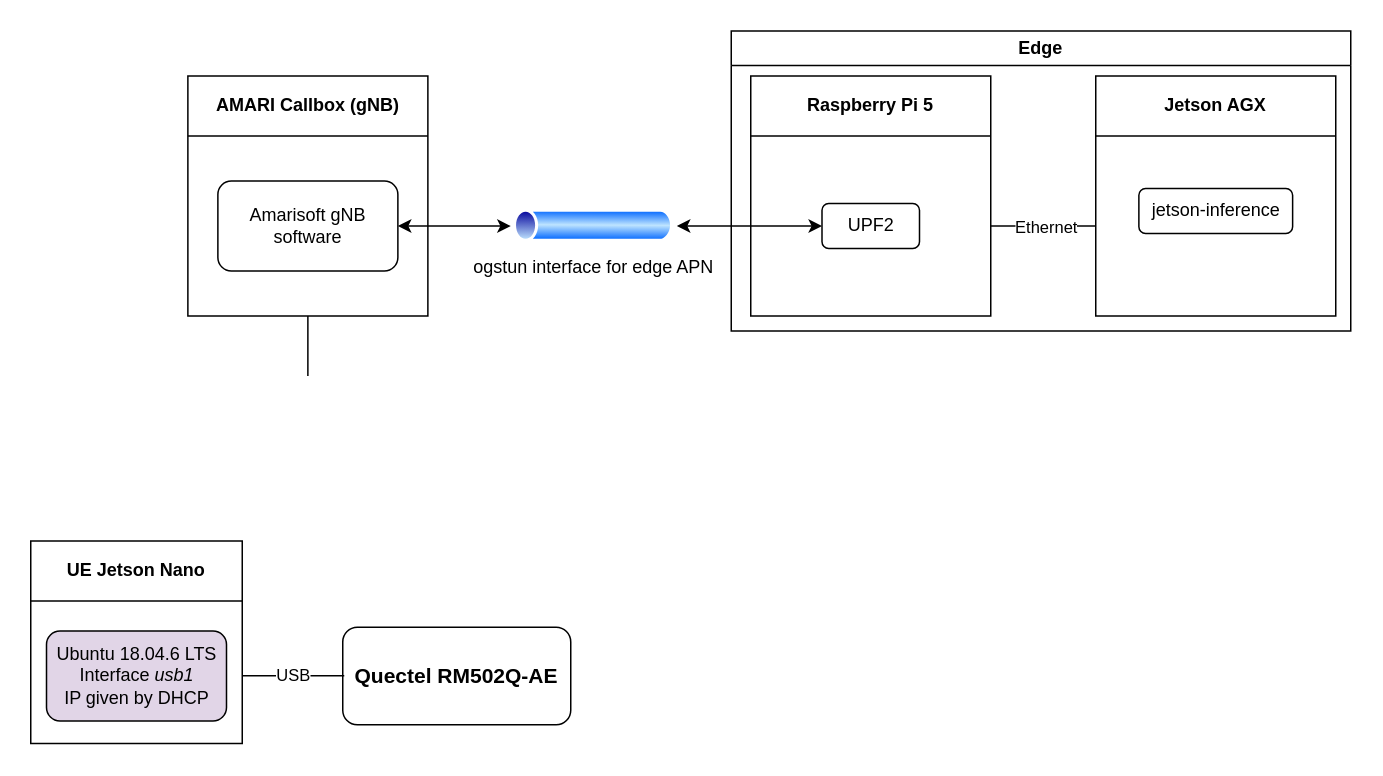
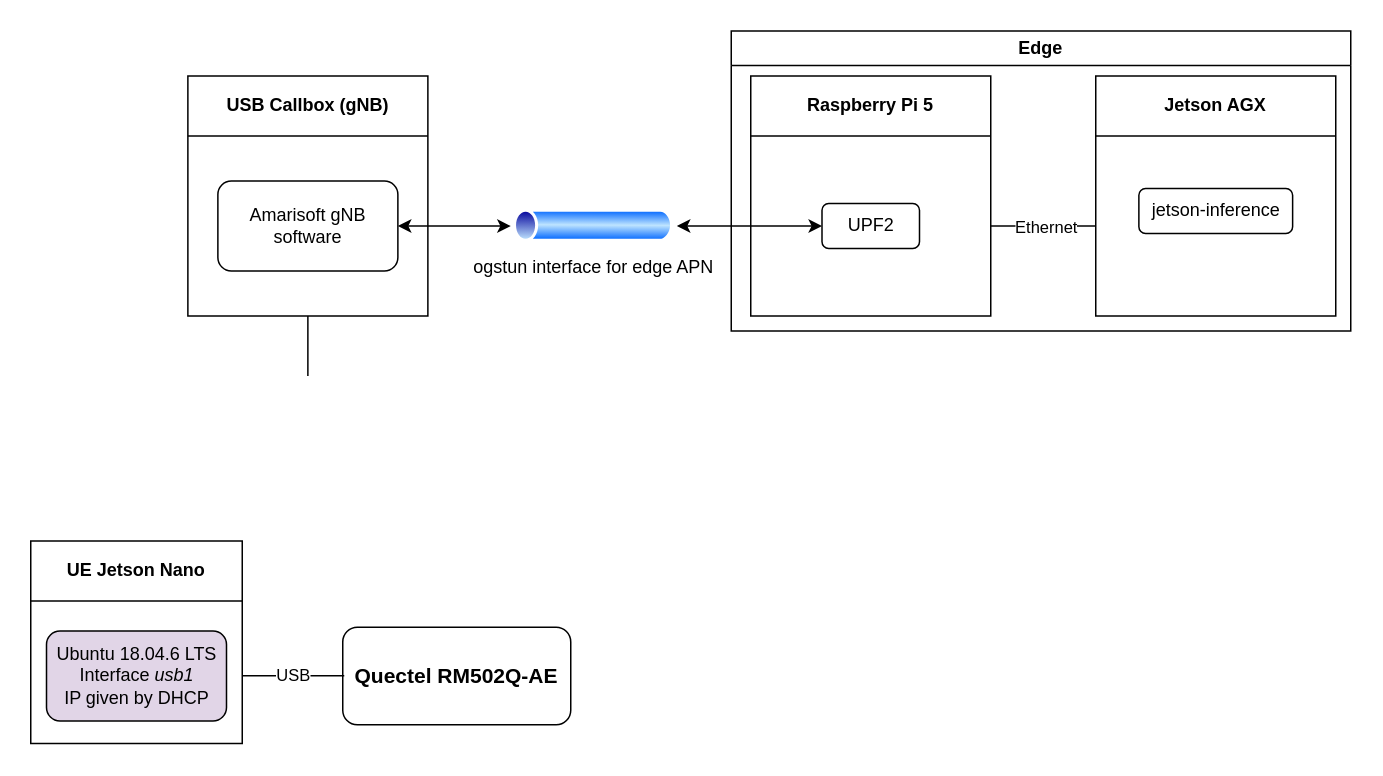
- <mxCell id="2" value="AMARI Callbox (gNB)" style="swimlane;whiteSpace=wrap;html=1;startSize=40;" parent="1" vertex="1"><mxGeometry x="124.75" y="50" width="160" height="160" as="geometry" /></mxCell>
+ <mxCell id="2" value="USB Callbox (gNB)" style="swimlane;whiteSpace=wrap;html=1;startSize=40;" parent="1" vertex="1"><mxGeometry x="124.75" y="50" width="160" height="160" as="geometry" /></mxCell>
